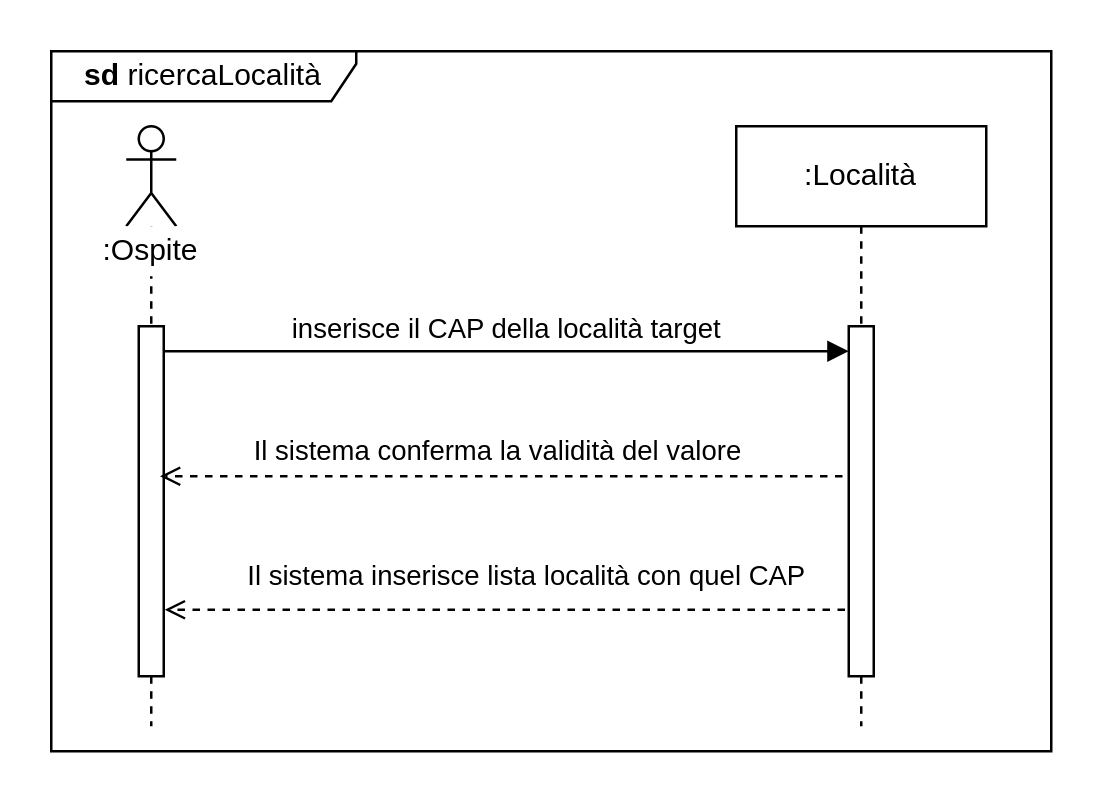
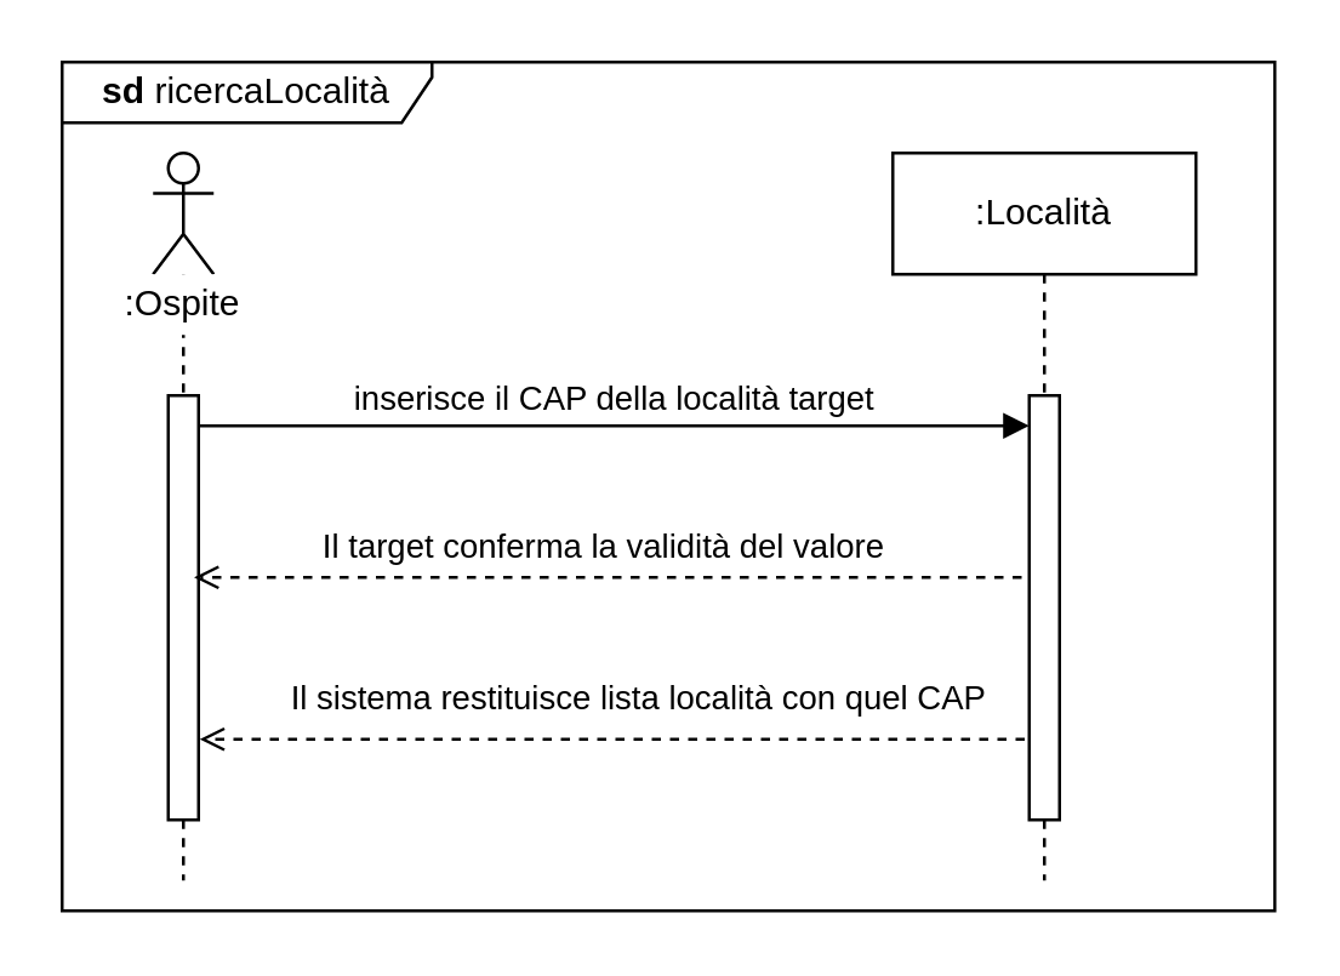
- <mxCell id="9" value="&lt;font style=&quot;font-size: 11px&quot;&gt;Il sistema conferma la validità del valore&amp;nbsp;&lt;/font&gt;" style="text;html=1;align=center;verticalAlign=middle;resizable=0;points=[];autosize=1;" parent="1" vertex="1"><mxGeometry x="95" y="170" width="210" height="20" as="geometry" /></mxCell>
+ <mxCell id="9" value="&lt;font style=&quot;font-size: 11px&quot;&gt;Il target conferma la validità del valore&amp;nbsp;&lt;/font&gt;" style="text;html=1;align=center;verticalAlign=middle;resizable=0;points=[];autosize=1;" parent="1" vertex="1"><mxGeometry x="95" y="170" width="210" height="20" as="geometry" /></mxCell>
- <mxCell id="11" value="&lt;font style=&quot;font-size: 11px&quot;&gt;Il sistema inserisce lista località con quel CAP&lt;/font&gt;" style="text;html=1;align=center;verticalAlign=middle;resizable=0;points=[];autosize=1;" parent="1" vertex="1"><mxGeometry x="90" y="220" width="240" height="20" as="geometry" /></mxCell>
+ <mxCell id="11" value="&lt;font style=&quot;font-size: 11px&quot;&gt;Il sistema restituisce lista località con quel CAP&lt;/font&gt;" style="text;html=1;align=center;verticalAlign=middle;resizable=0;points=[];autosize=1;" parent="1" vertex="1"><mxGeometry x="90" y="220" width="240" height="20" as="geometry" /></mxCell>
